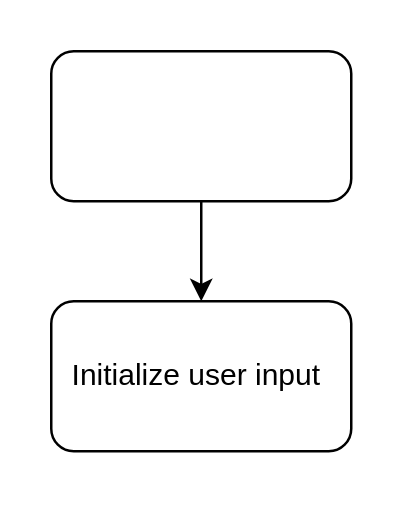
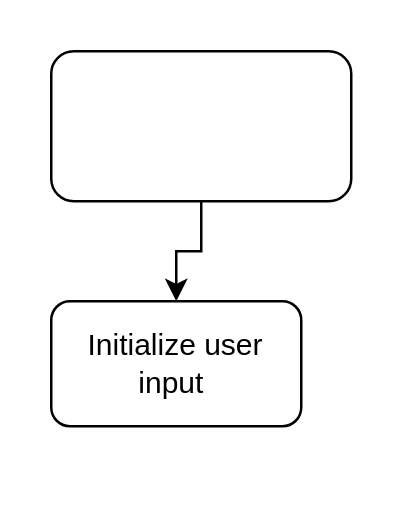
- <mxCell id="4" value="Initialize user input&amp;nbsp;" style="whiteSpace=wrap;html=1;rounded=1;" vertex="1" parent="1"><mxGeometry x="20" y="120" width="120" height="60" as="geometry" /></mxCell>
+ <mxCell id="4" value="Initialize user input&amp;nbsp;" style="whiteSpace=wrap;html=1;rounded=1;" vertex="1" parent="1"><mxGeometry x="20" y="120" width="100" height="50" as="geometry" /></mxCell>
